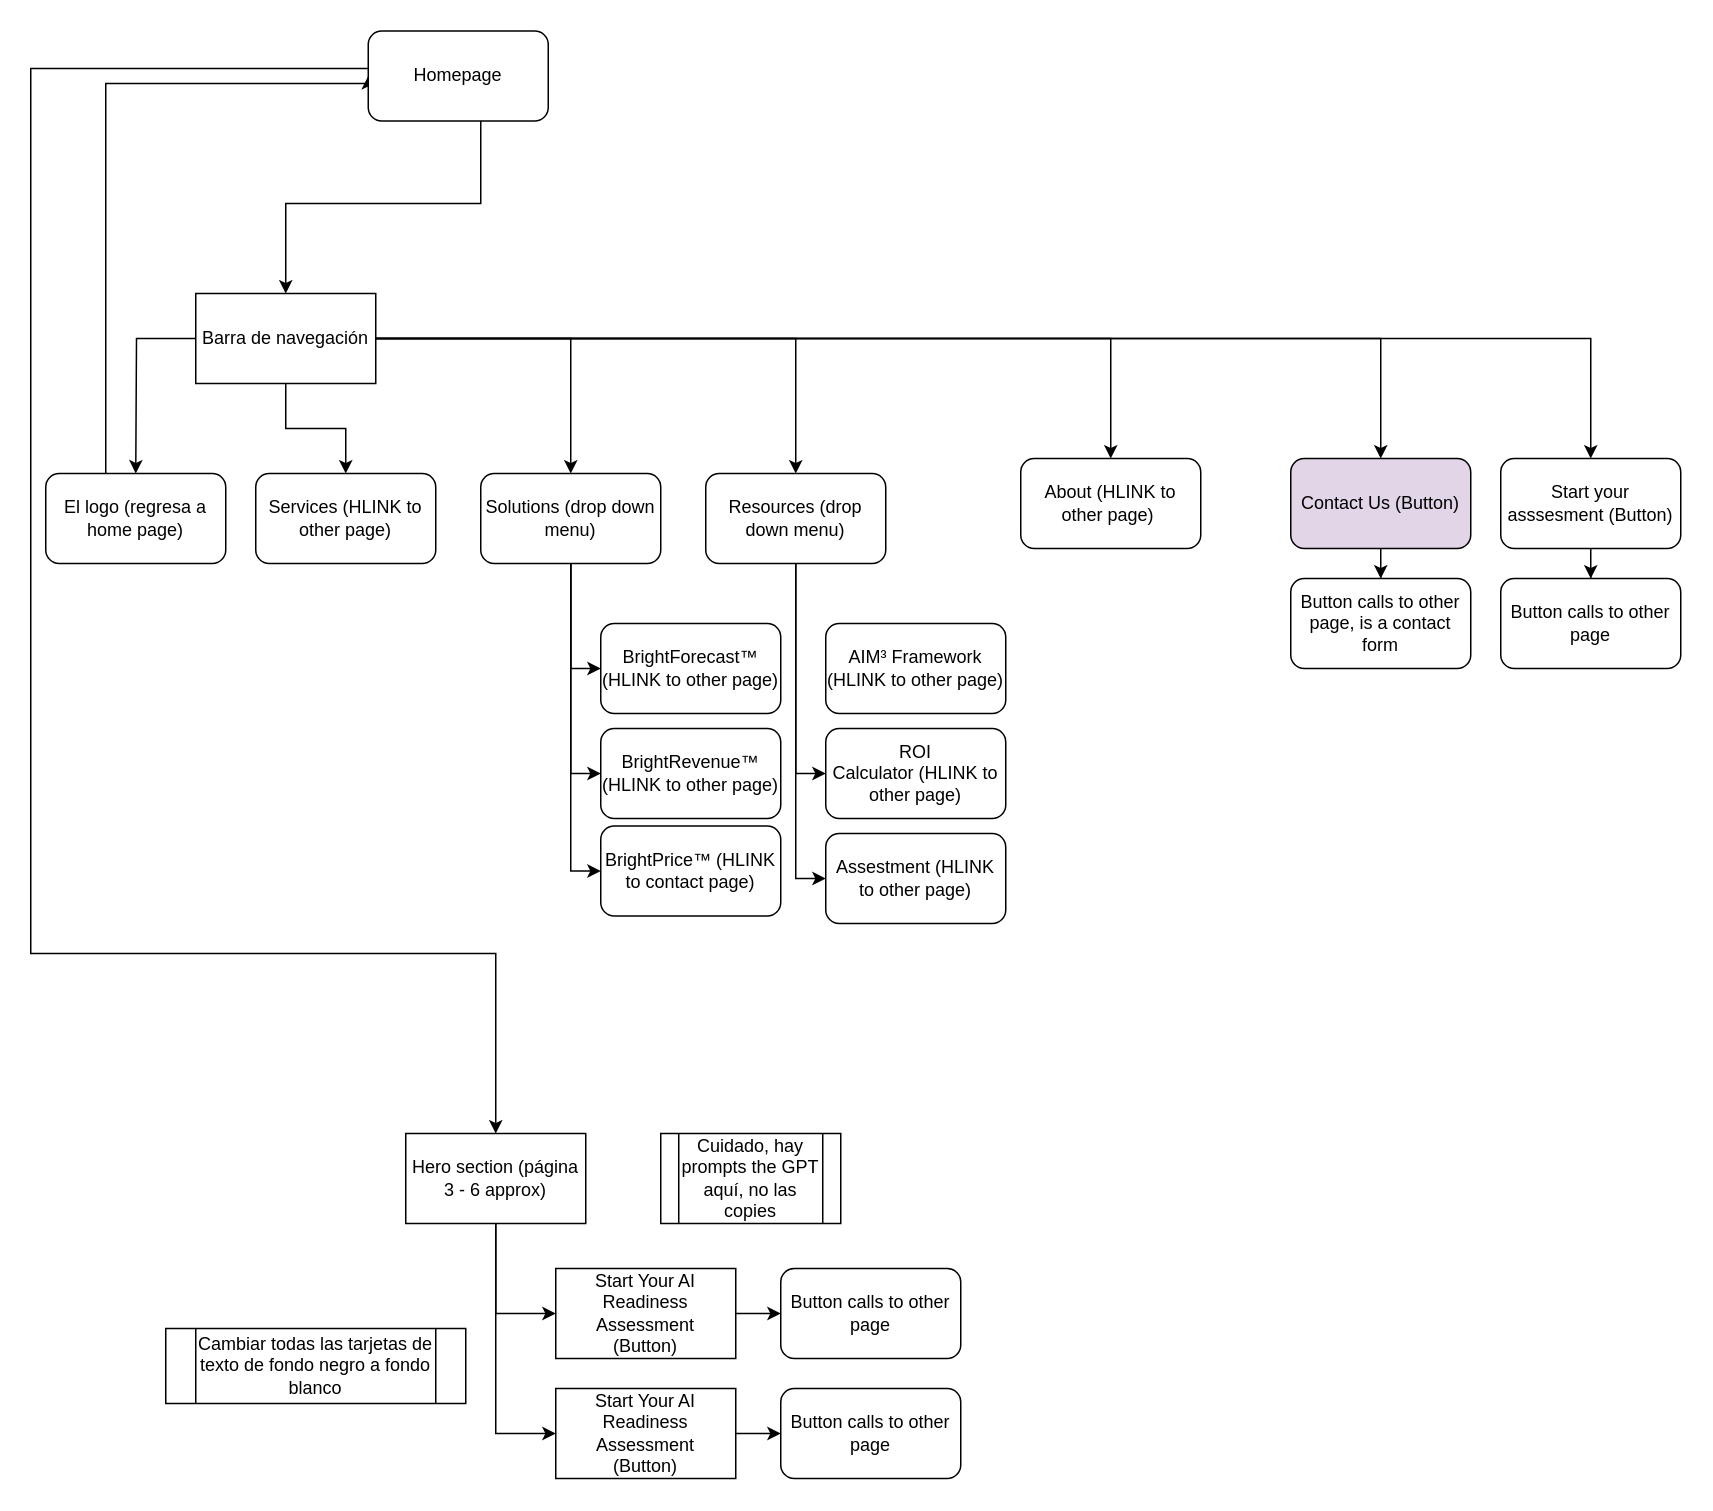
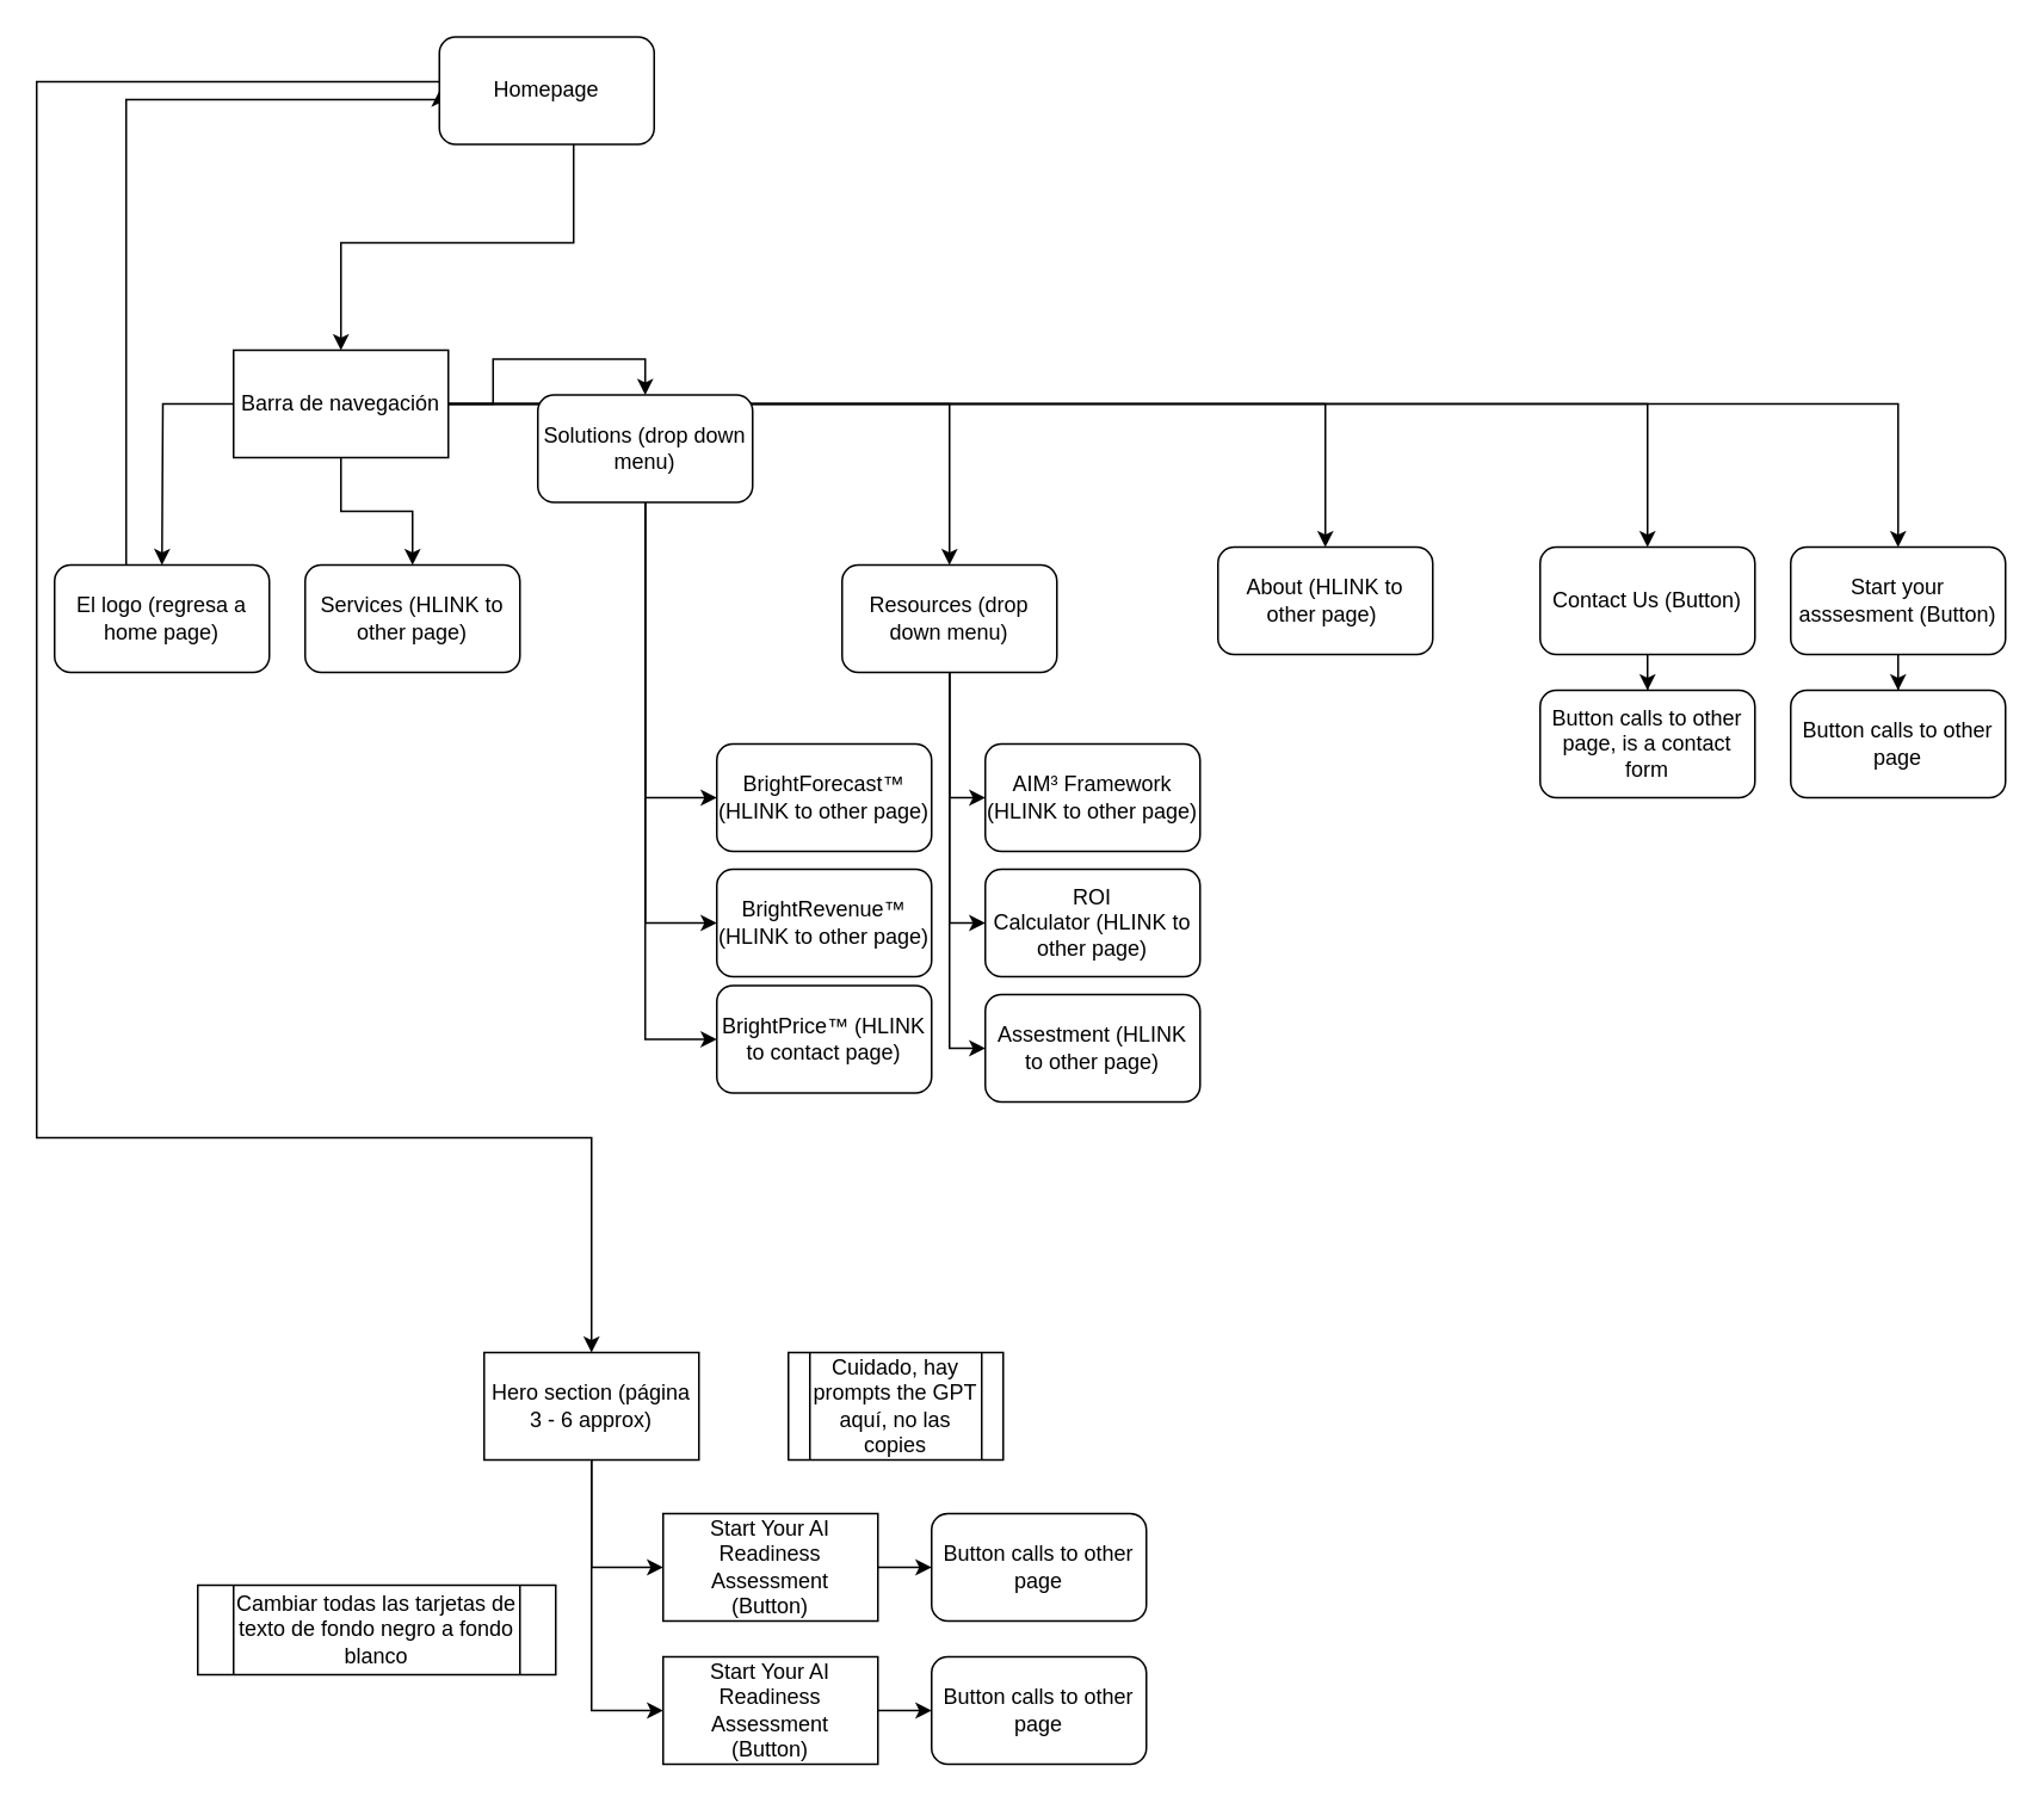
- <mxCell id="28" value="Contact Us (Button)" style="rounded=1;whiteSpace=wrap;html=1;fillColor=#e1d5e7;" parent="1" vertex="1"><mxGeometry x="860" y="305" width="120" height="60" as="geometry" /></mxCell>
+ <mxCell id="28" value="Contact Us (Button)" style="rounded=1;whiteSpace=wrap;html=1;" parent="1" vertex="1"><mxGeometry x="860" y="305" width="120" height="60" as="geometry" /></mxCell>
- <mxCell id="19" value="Solutions (drop down menu)" style="rounded=1;whiteSpace=wrap;html=1;" parent="1" vertex="1"><mxGeometry x="320" y="315" width="120" height="60" as="geometry" /></mxCell>
+ <mxCell id="19" value="Solutions (drop down menu)" style="rounded=1;whiteSpace=wrap;html=1;" parent="1" vertex="1"><mxGeometry x="300" y="220" width="120" height="60" as="geometry" /></mxCell>
+ <mxCell id="20" style="edgeStyle=orthogonalEdgeStyle;rounded=0;orthogonalLoop=1;jettySize=auto;html=1;entryX=0;entryY=0.5;entryDx=0;entryDy=0;" parent="1" source="23" target="32" edge="1"><mxGeometry relative="1" as="geometry" /></mxCell>
